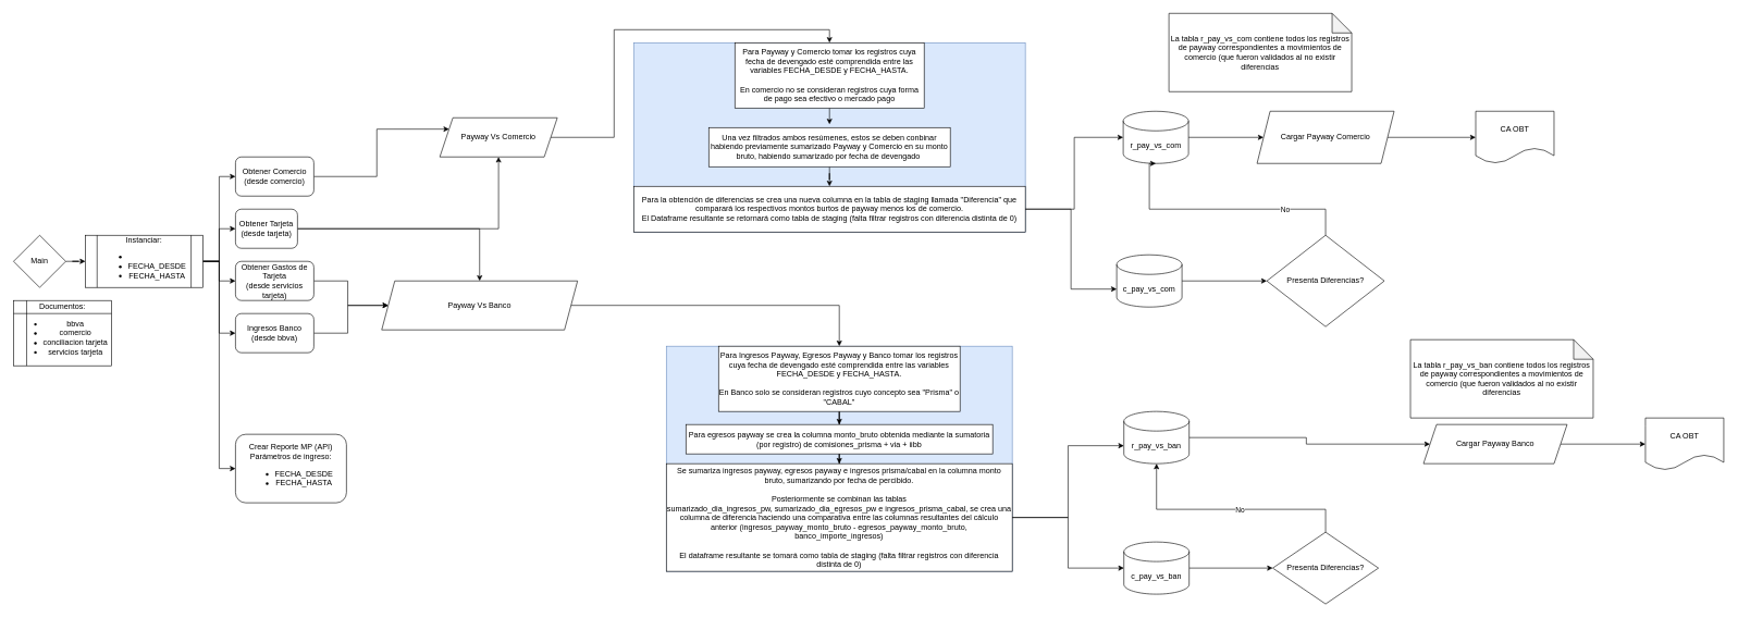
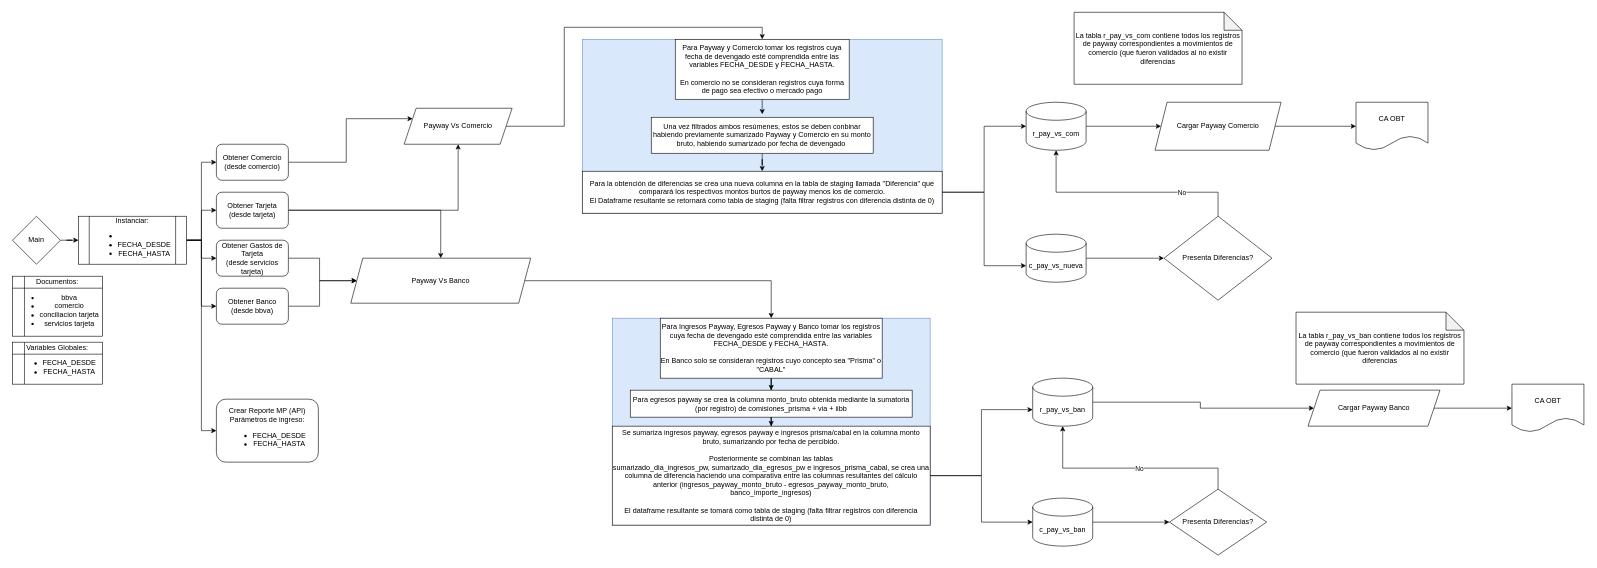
- <mxCell id="38" value="r_pay_vs_com" style="shape=cylinder3;whiteSpace=wrap;html=1;boundedLbl=1;backgroundOutline=1;size=15;" vertex="1" parent="1"><mxGeometry x="1720" y="170" width="100" height="80" as="geometry" /></mxCell>
+ <mxCell id="38" value="r_pay_vs_com" style="shape=cylinder3;whiteSpace=wrap;html=1;boundedLbl=1;backgroundOutline=1;size=15;" vertex="1" parent="1"><mxGeometry x="1710" y="170" width="100" height="80" as="geometry" /></mxCell>
- <mxCell id="8" value="Obtener Tarjeta&lt;div&gt;(desde tarjeta)&lt;/div&gt;" style="rounded=1;whiteSpace=wrap;html=1;" vertex="1" parent="1"><mxGeometry x="360" y="320" width="95" height="60" as="geometry" /></mxCell>
+ <mxCell id="8" value="Obtener Tarjeta&lt;div&gt;(desde tarjeta)&lt;/div&gt;" style="rounded=1;whiteSpace=wrap;html=1;" vertex="1" parent="1"><mxGeometry x="360" y="320" width="120" height="60" as="geometry" /></mxCell>
- <mxCell id="50" value="c_pay_vs_com" style="shape=cylinder3;whiteSpace=wrap;html=1;boundedLbl=1;backgroundOutline=1;size=15;" vertex="1" parent="1"><mxGeometry x="1710" y="390" width="100" height="80" as="geometry" /></mxCell>
+ <mxCell id="50" value="c_pay_vs_nueva" style="shape=cylinder3;whiteSpace=wrap;html=1;boundedLbl=1;backgroundOutline=1;size=15;" vertex="1" parent="1"><mxGeometry x="1710" y="390" width="100" height="80" as="geometry" /></mxCell>
- <mxCell id="3" value="Ingresos Banco&lt;div&gt;(desde bbva&lt;span style=&quot;background-color: transparent; color: light-dark(rgb(0, 0, 0), rgb(255, 255, 255));&quot;&gt;)&lt;/span&gt;&lt;/div&gt;" style="rounded=1;whiteSpace=wrap;html=1;" vertex="1" parent="1"><mxGeometry x="360" y="480" width="120" height="60" as="geometry" /></mxCell>
+ <mxCell id="3" value="Obtener Banco&lt;div&gt;(desde bbva&lt;span style=&quot;background-color: transparent; color: light-dark(rgb(0, 0, 0), rgb(255, 255, 255));&quot;&gt;)&lt;/span&gt;&lt;/div&gt;" style="rounded=1;whiteSpace=wrap;html=1;" vertex="1" parent="1"><mxGeometry x="360" y="480" width="120" height="60" as="geometry" /></mxCell>
+ <mxCell id="15" value="&lt;div&gt;Variables Globales:&lt;/div&gt;&lt;div&gt;&lt;ul&gt;&lt;li&gt;FECHA_DESDE&lt;/li&gt;&lt;li&gt;FECHA_HASTA&lt;/li&gt;&lt;/ul&gt;&lt;/div&gt;" style="shape=internalStorage;whiteSpace=wrap;html=1;backgroundOutline=1;" vertex="1" parent="1"><mxGeometry x="20" y="570" width="150" height="70" as="geometry" /></mxCell>
